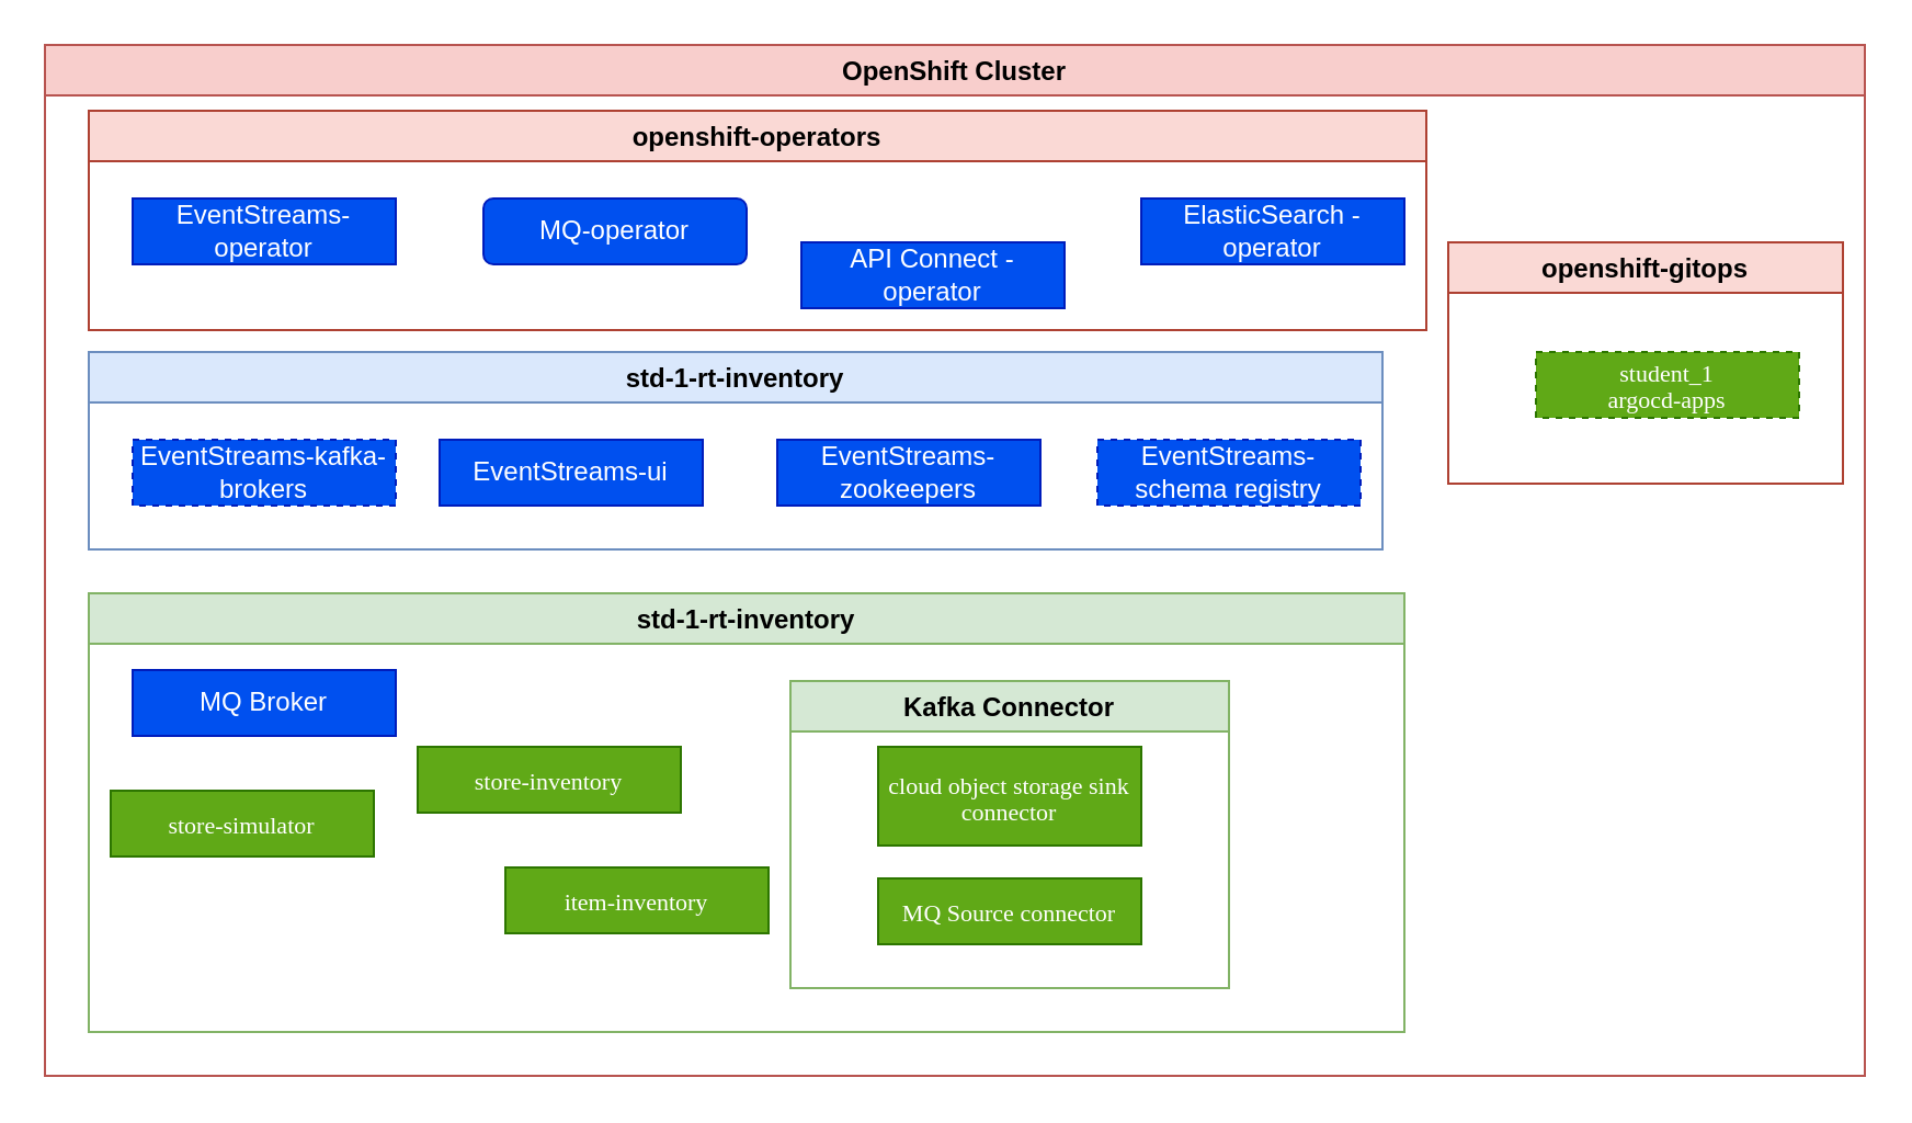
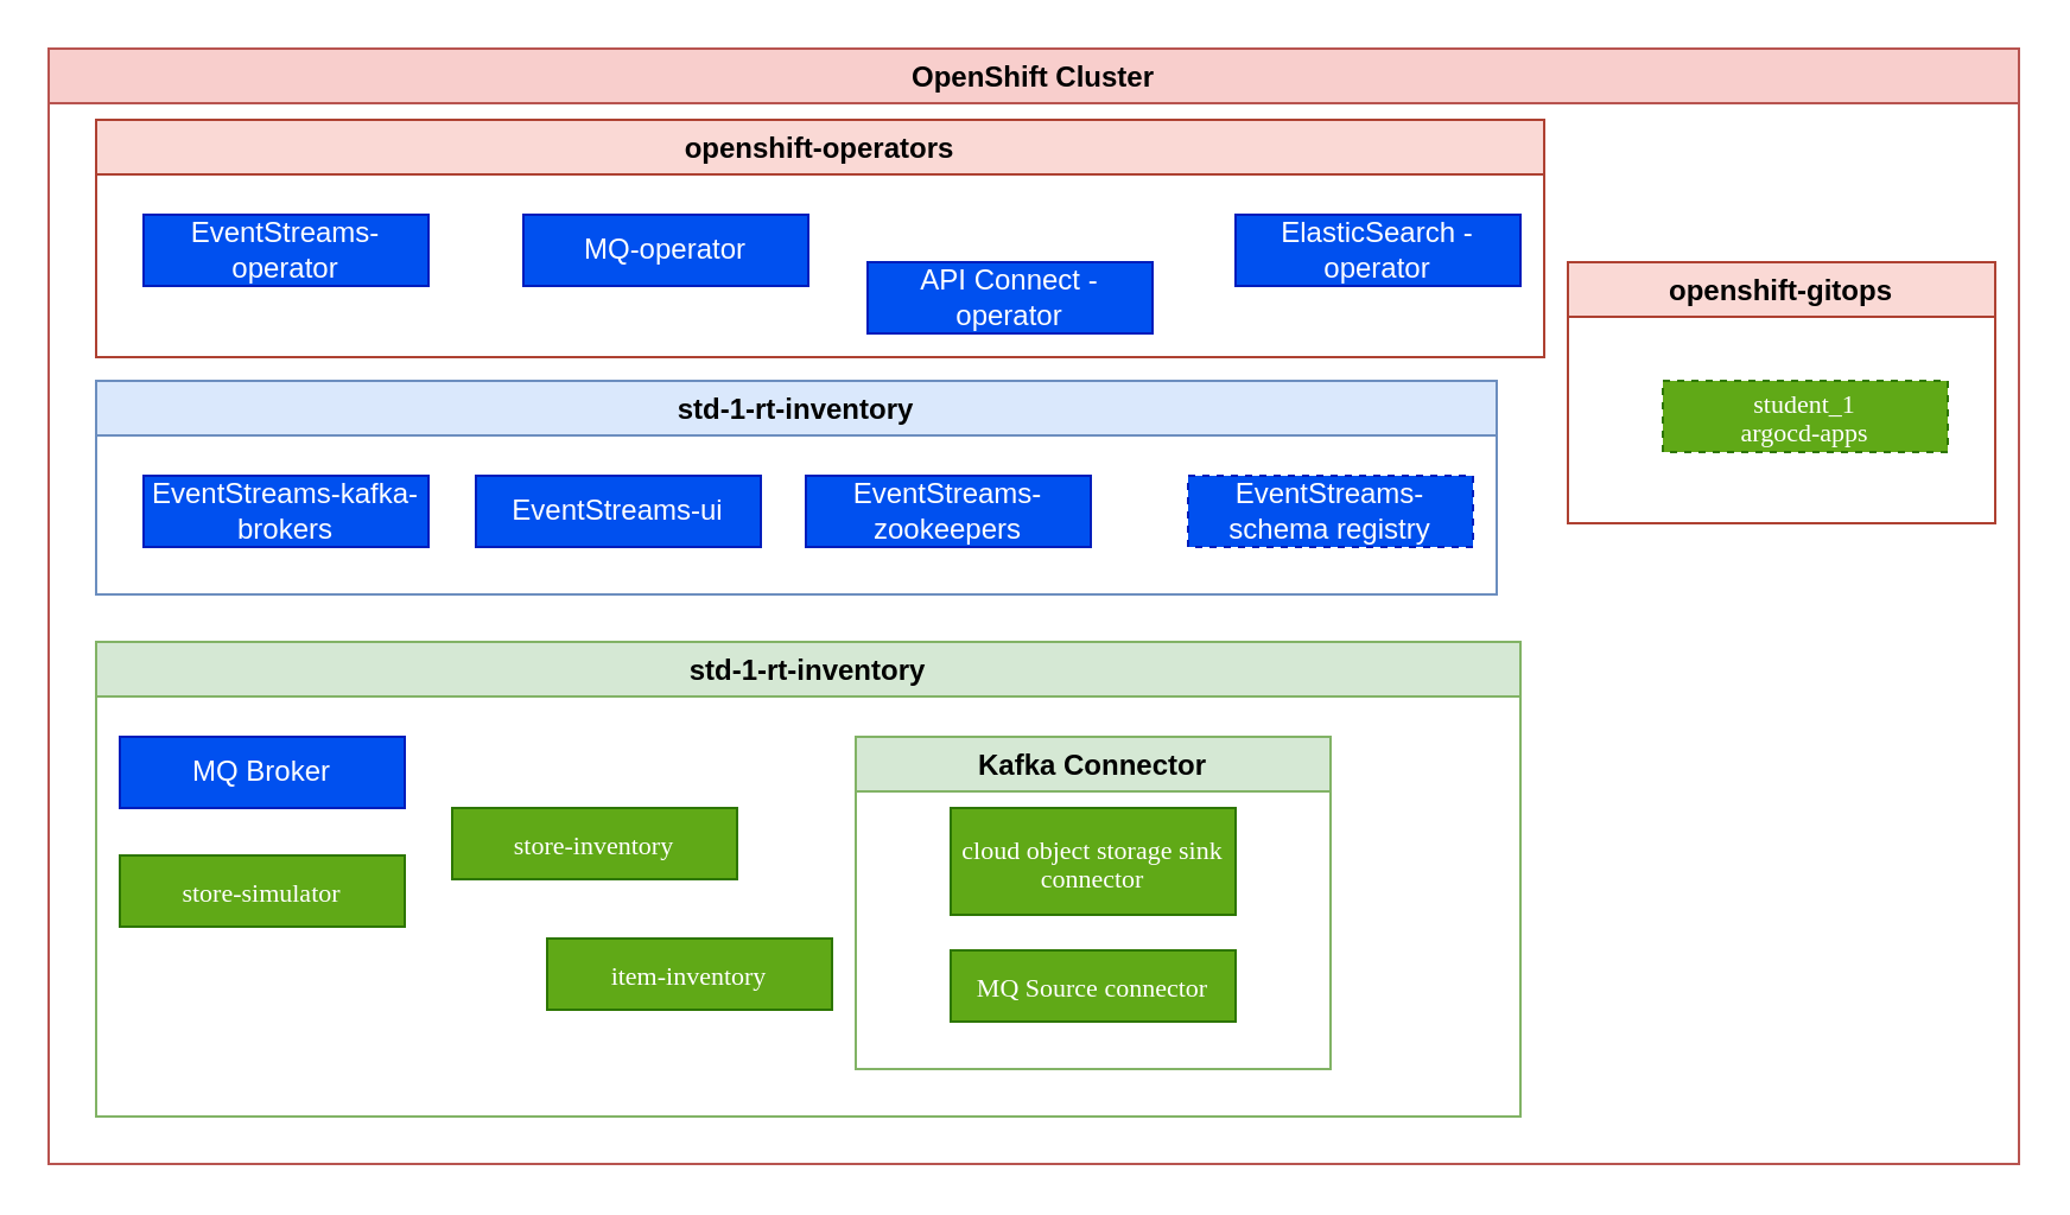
- <mxCell id="5" value="MQ-operator" style="whiteSpace=wrap;html=1;fillColor=#0050ef;fontColor=#ffffff;strokeColor=#001DBC;rounded=1;" parent="3" vertex="1"><mxGeometry x="180" y="40" width="120" height="30" as="geometry" /></mxCell>
+ <mxCell id="5" value="MQ-operator" style="rounded=0;whiteSpace=wrap;html=1;fillColor=#0050ef;fontColor=#ffffff;strokeColor=#001DBC;" parent="3" vertex="1"><mxGeometry x="180" y="40" width="120" height="30" as="geometry" /></mxCell>
- <mxCell id="17" value="EventStreams-kafka-brokers" style="rounded=0;whiteSpace=wrap;html=1;fillColor=#0050ef;fontColor=#ffffff;strokeColor=#001DBC;dashed=1;" vertex="1" parent="16"><mxGeometry x="20" y="40" width="120" height="30" as="geometry" /></mxCell>
+ <mxCell id="17" value="EventStreams-kafka-brokers" style="rounded=0;whiteSpace=wrap;html=1;fillColor=#0050ef;fontColor=#ffffff;strokeColor=#001DBC;" vertex="1" parent="16"><mxGeometry x="20" y="40" width="120" height="30" as="geometry" /></mxCell>
- <mxCell id="18" value="EventStreams-zookeepers" style="rounded=0;whiteSpace=wrap;html=1;fillColor=#0050ef;fontColor=#ffffff;strokeColor=#001DBC;" vertex="1" parent="16"><mxGeometry x="314" y="40" width="120" height="30" as="geometry" /></mxCell>
+ <mxCell id="18" value="EventStreams-zookeepers" style="rounded=0;whiteSpace=wrap;html=1;fillColor=#0050ef;fontColor=#ffffff;strokeColor=#001DBC;" vertex="1" parent="16"><mxGeometry x="299" y="40" width="120" height="30" as="geometry" /></mxCell>
- <mxCell id="15" value="MQ Broker" style="rounded=0;whiteSpace=wrap;html=1;fillColor=#0050ef;fontColor=#ffffff;strokeColor=#001DBC;" parent="8" vertex="1"><mxGeometry x="20" y="35" width="120" height="30" as="geometry" /></mxCell>
+ <mxCell id="15" value="MQ Broker" style="rounded=0;whiteSpace=wrap;html=1;fillColor=#0050ef;fontColor=#ffffff;strokeColor=#001DBC;" parent="8" vertex="1"><mxGeometry x="10" y="40" width="120" height="30" as="geometry" /></mxCell>
